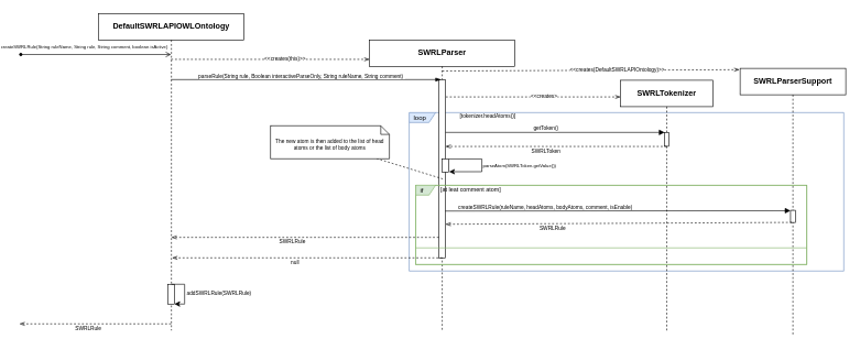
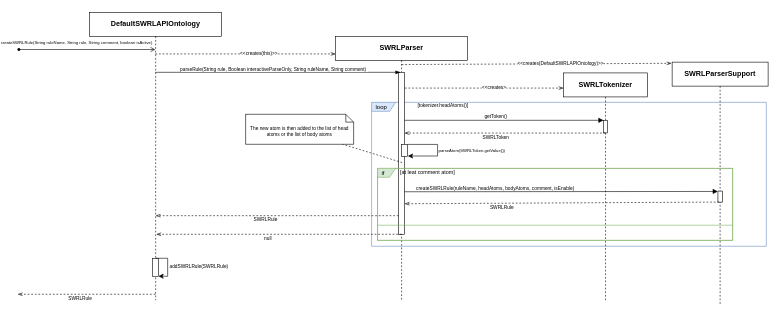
- <mxCell id="11" value="&lt;span style=&quot;border-color: var(--border-color);&quot;&gt;&lt;b&gt;DefaultSWRLAPIOWLOntology&lt;/b&gt;&lt;/span&gt;" style="shape=umlLifeline;perimeter=lifelinePerimeter;whiteSpace=wrap;html=1;container=1;collapsible=0;recursiveResize=0;outlineConnect=0;fontSize=12;" parent="1" vertex="1"><mxGeometry x="140" y="20" width="220" height="480" as="geometry" /></mxCell>
+ <mxCell id="11" value="&lt;span style=&quot;border-color: var(--border-color);&quot;&gt;&lt;b&gt;DefaultSWRLAPIOntology&lt;/b&gt;&lt;/span&gt;" style="shape=umlLifeline;perimeter=lifelinePerimeter;whiteSpace=wrap;html=1;container=1;collapsible=0;recursiveResize=0;outlineConnect=0;fontSize=12;" parent="1" vertex="1"><mxGeometry x="140" y="20" width="220" height="480" as="geometry" /></mxCell>
